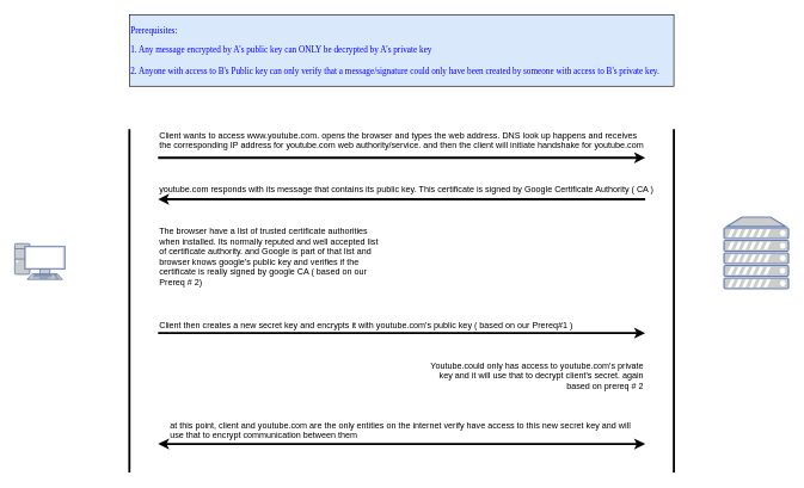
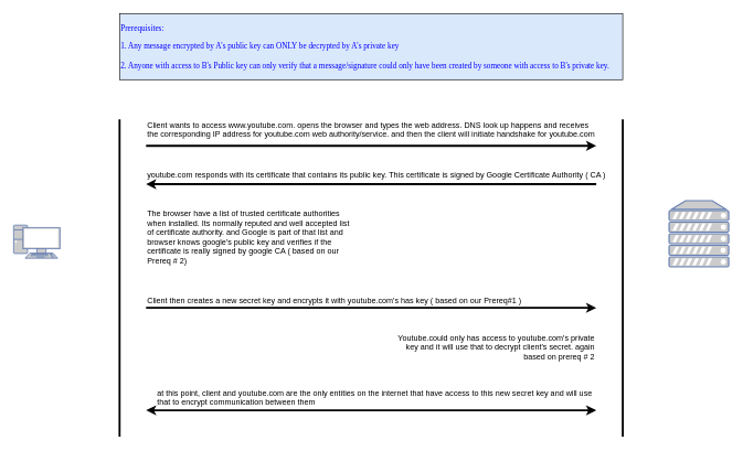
- <mxCell id="9" value="youtube.com responds with its message that contains its public key. This certificate is signed by Google Certificate Authority ( CA )&lt;br&gt;&amp;nbsp;" style="text;html=1;align=left;verticalAlign=top;resizable=0;points=[];autosize=1;" vertex="1" parent="1"><mxGeometry x="220" y="250" width="710" height="30" as="geometry" /></mxCell>
+ <mxCell id="9" value="youtube.com responds with its certificate that contains its public key. This certificate is signed by Google Certificate Authority ( CA )&lt;br&gt;&amp;nbsp;" style="text;html=1;align=left;verticalAlign=top;resizable=0;points=[];autosize=1;" vertex="1" parent="1"><mxGeometry x="220" y="250" width="710" height="30" as="geometry" /></mxCell>
- <mxCell id="13" value="Client then creates a new secret key and encrypts it with youtube.com's public key ( based on our Prereq#1 )" style="text;html=1;strokeColor=none;fillColor=none;align=left;verticalAlign=top;whiteSpace=wrap;rounded=0;" vertex="1" parent="1"><mxGeometry x="220" y="440" width="680" height="30" as="geometry" /></mxCell>
+ <mxCell id="13" value="Client then creates a new secret key and encrypts it with youtube.com's has key ( based on our Prereq#1 )" style="text;html=1;strokeColor=none;fillColor=none;align=left;verticalAlign=top;whiteSpace=wrap;rounded=0;" vertex="1" parent="1"><mxGeometry x="220" y="440" width="680" height="30" as="geometry" /></mxCell>
- <mxCell id="16" value="at this point, client and youtube.com are the only entities on the internet verify have access to this new secret key and will use that to encrypt communication between them" style="text;html=1;strokeColor=none;fillColor=none;align=left;verticalAlign=top;whiteSpace=wrap;rounded=0;" vertex="1" parent="1"><mxGeometry x="235" y="580" width="665" height="40" as="geometry" /></mxCell>
+ <mxCell id="16" value="at this point, client and youtube.com are the only entities on the internet that have access to this new secret key and will use that to encrypt communication between them" style="text;html=1;strokeColor=none;fillColor=none;align=left;verticalAlign=top;whiteSpace=wrap;rounded=0;" vertex="1" parent="1"><mxGeometry x="235" y="580" width="665" height="40" as="geometry" /></mxCell>
